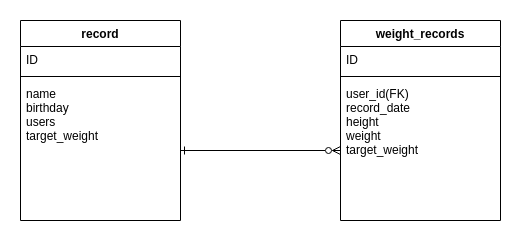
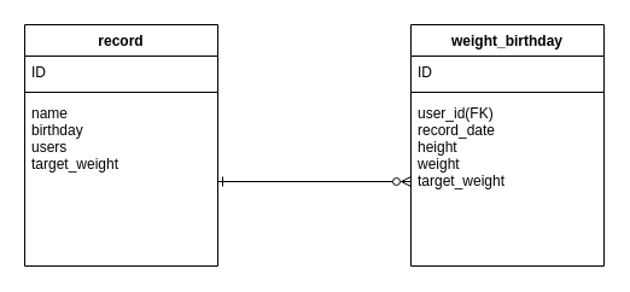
- <mxCell id="7" value="weight_records" style="swimlane;fontStyle=1;align=center;verticalAlign=top;childLayout=stackLayout;horizontal=1;startSize=26;horizontalStack=0;resizeParent=1;resizeParentMax=0;resizeLast=0;collapsible=1;marginBottom=0;" parent="1" vertex="1"><mxGeometry x="340" y="20" width="160" height="200" as="geometry" /></mxCell>
+ <mxCell id="7" value="weight_birthday" style="swimlane;fontStyle=1;align=center;verticalAlign=top;childLayout=stackLayout;horizontal=1;startSize=26;horizontalStack=0;resizeParent=1;resizeParentMax=0;resizeLast=0;collapsible=1;marginBottom=0;" parent="1" vertex="1"><mxGeometry x="340" y="20" width="160" height="200" as="geometry" /></mxCell>
